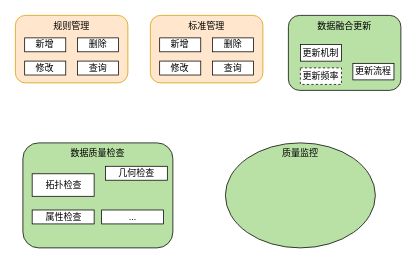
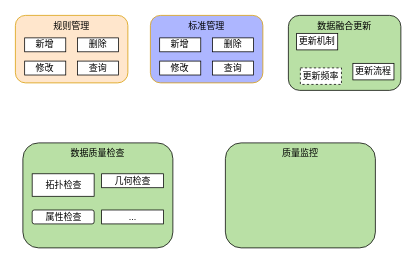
- <mxCell id="20" value="标准管理" style="rounded=1;whiteSpace=wrap;html=1;fillColor=#ffe6cc;strokeColor=#d79b00;verticalAlign=top;" parent="19" vertex="1"><mxGeometry width="150" height="90" as="geometry" /></mxCell>
+ <mxCell id="20" value="标准管理" style="rounded=1;whiteSpace=wrap;html=1;fillColor=#ADB6FF;strokeColor=#d79b00;verticalAlign=top;" parent="19" vertex="1"><mxGeometry width="150" height="90" as="geometry" /></mxCell>
- <mxCell id="12" value="更新机制" style="rounded=0;whiteSpace=wrap;html=1;" parent="8" vertex="1"><mxGeometry x="15.996" y="38.975" width="54.783" height="22.054" as="geometry" /></mxCell>
+ <mxCell id="12" value="更新机制" style="rounded=0;whiteSpace=wrap;html=1;" parent="8" vertex="1"><mxGeometry x="10.996" y="23.975" width="54.783" height="22.054" as="geometry" /></mxCell>
- <mxCell id="18" value="几何检查" style="rounded=0;html=1;imageHeight=24;imageWidth=28;" parent="13" vertex="1"><mxGeometry x="110" y="31.22" width="82.6" height="18.57" as="geometry" /></mxCell>
+ <mxCell id="18" value="几何检查" style="rounded=0;html=1;imageHeight=24;imageWidth=28;" parent="13" vertex="1"><mxGeometry x="105" y="41.22" width="82.6" height="18.57" as="geometry" /></mxCell>
- <mxCell id="26" value="质量监控" style="ellipse;whiteSpace=wrap;html=1;fillColor=#B9E0A5;verticalAlign=top;" parent="25" vertex="1"><mxGeometry width="200" height="140" as="geometry" /></mxCell>
+ <mxCell id="26" value="质量监控" style="rounded=1;whiteSpace=wrap;html=1;fillColor=#B9E0A5;verticalAlign=top;" parent="25" vertex="1"><mxGeometry width="200" height="140" as="geometry" /></mxCell>
- <mxCell id="16" value="属性检查" style="rounded=0;html=1;imageHeight=24;imageWidth=28;" parent="13" vertex="1"><mxGeometry x="12.4" y="89.49" width="82.6" height="18.57" as="geometry" /></mxCell>
+ <mxCell id="16" value="属性检查" style="html=1;imageHeight=24;imageWidth=28;rounded=1;" parent="13" vertex="1"><mxGeometry x="12.4" y="89.49" width="82.6" height="18.57" as="geometry" /></mxCell>
